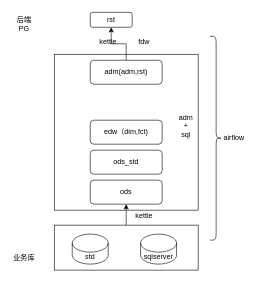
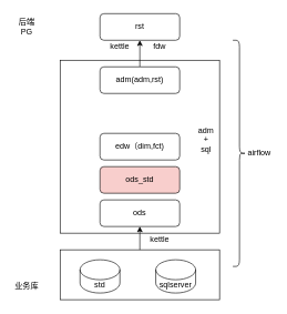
- <mxCell id="12" value="rst" style="rounded=1;whiteSpace=wrap;html=1;" vertex="1" parent="1"><mxGeometry x="150" y="20" width="70" height="25" as="geometry" /></mxCell>
+ <mxCell id="12" value="rst" style="rounded=1;whiteSpace=wrap;html=1;" vertex="1" parent="1"><mxGeometry x="150" y="20" width="120" height="40" as="geometry" /></mxCell>
- <mxCell id="8" value="ods_std" style="rounded=1;whiteSpace=wrap;html=1;" vertex="1" parent="1"><mxGeometry x="150" y="250" width="120" height="40" as="geometry" /></mxCell>
+ <mxCell id="8" value="ods_std" style="rounded=1;whiteSpace=wrap;html=1;fillColor=#f8cecc;" vertex="1" parent="1"><mxGeometry x="150" y="250" width="120" height="40" as="geometry" /></mxCell>
